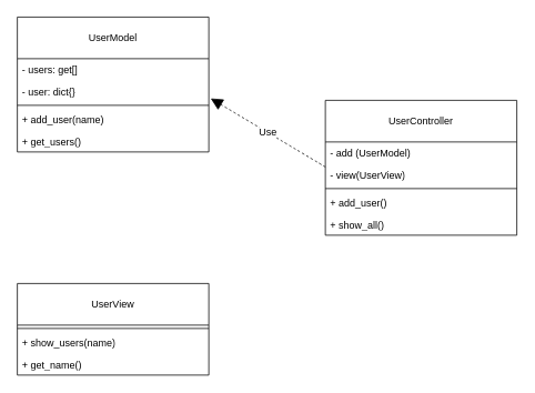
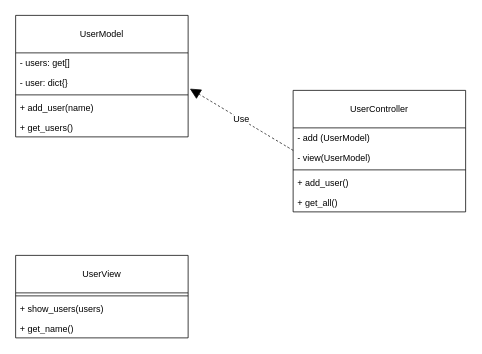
- <mxCell id="14" value="- view(UserView)" style="text;strokeColor=none;fillColor=none;align=left;verticalAlign=top;spacingLeft=4;spacingRight=4;overflow=hidden;rotatable=0;points=[[0,0.5],[1,0.5]];portConstraint=eastwest;whiteSpace=wrap;html=1;fontStyle=0" vertex="1" parent="12"><mxGeometry y="76" width="230" height="26" as="geometry" /></mxCell>
+ <mxCell id="14" value="- view(UserModel)" style="text;strokeColor=none;fillColor=none;align=left;verticalAlign=top;spacingLeft=4;spacingRight=4;overflow=hidden;rotatable=0;points=[[0,0.5],[1,0.5]];portConstraint=eastwest;whiteSpace=wrap;html=1;fontStyle=0" vertex="1" parent="12"><mxGeometry y="76" width="230" height="26" as="geometry" /></mxCell>
- <mxCell id="17" value="+ show_all()" style="text;strokeColor=none;fillColor=none;align=left;verticalAlign=top;spacingLeft=4;spacingRight=4;overflow=hidden;rotatable=0;points=[[0,0.5],[1,0.5]];portConstraint=eastwest;whiteSpace=wrap;html=1;" vertex="1" parent="12"><mxGeometry y="136" width="230" height="26" as="geometry" /></mxCell>
+ <mxCell id="17" value="+ get_all()" style="text;strokeColor=none;fillColor=none;align=left;verticalAlign=top;spacingLeft=4;spacingRight=4;overflow=hidden;rotatable=0;points=[[0,0.5],[1,0.5]];portConstraint=eastwest;whiteSpace=wrap;html=1;" vertex="1" parent="12"><mxGeometry y="136" width="230" height="26" as="geometry" /></mxCell>
- <mxCell id="10" value="+ show_users(name)" style="text;strokeColor=none;fillColor=none;align=left;verticalAlign=top;spacingLeft=4;spacingRight=4;overflow=hidden;rotatable=0;points=[[0,0.5],[1,0.5]];portConstraint=eastwest;whiteSpace=wrap;html=1;" vertex="1" parent="8"><mxGeometry y="58" width="230" height="26" as="geometry" /></mxCell>
+ <mxCell id="10" value="+ show_users(users)" style="text;strokeColor=none;fillColor=none;align=left;verticalAlign=top;spacingLeft=4;spacingRight=4;overflow=hidden;rotatable=0;points=[[0,0.5],[1,0.5]];portConstraint=eastwest;whiteSpace=wrap;html=1;" vertex="1" parent="8"><mxGeometry y="58" width="230" height="26" as="geometry" /></mxCell>
